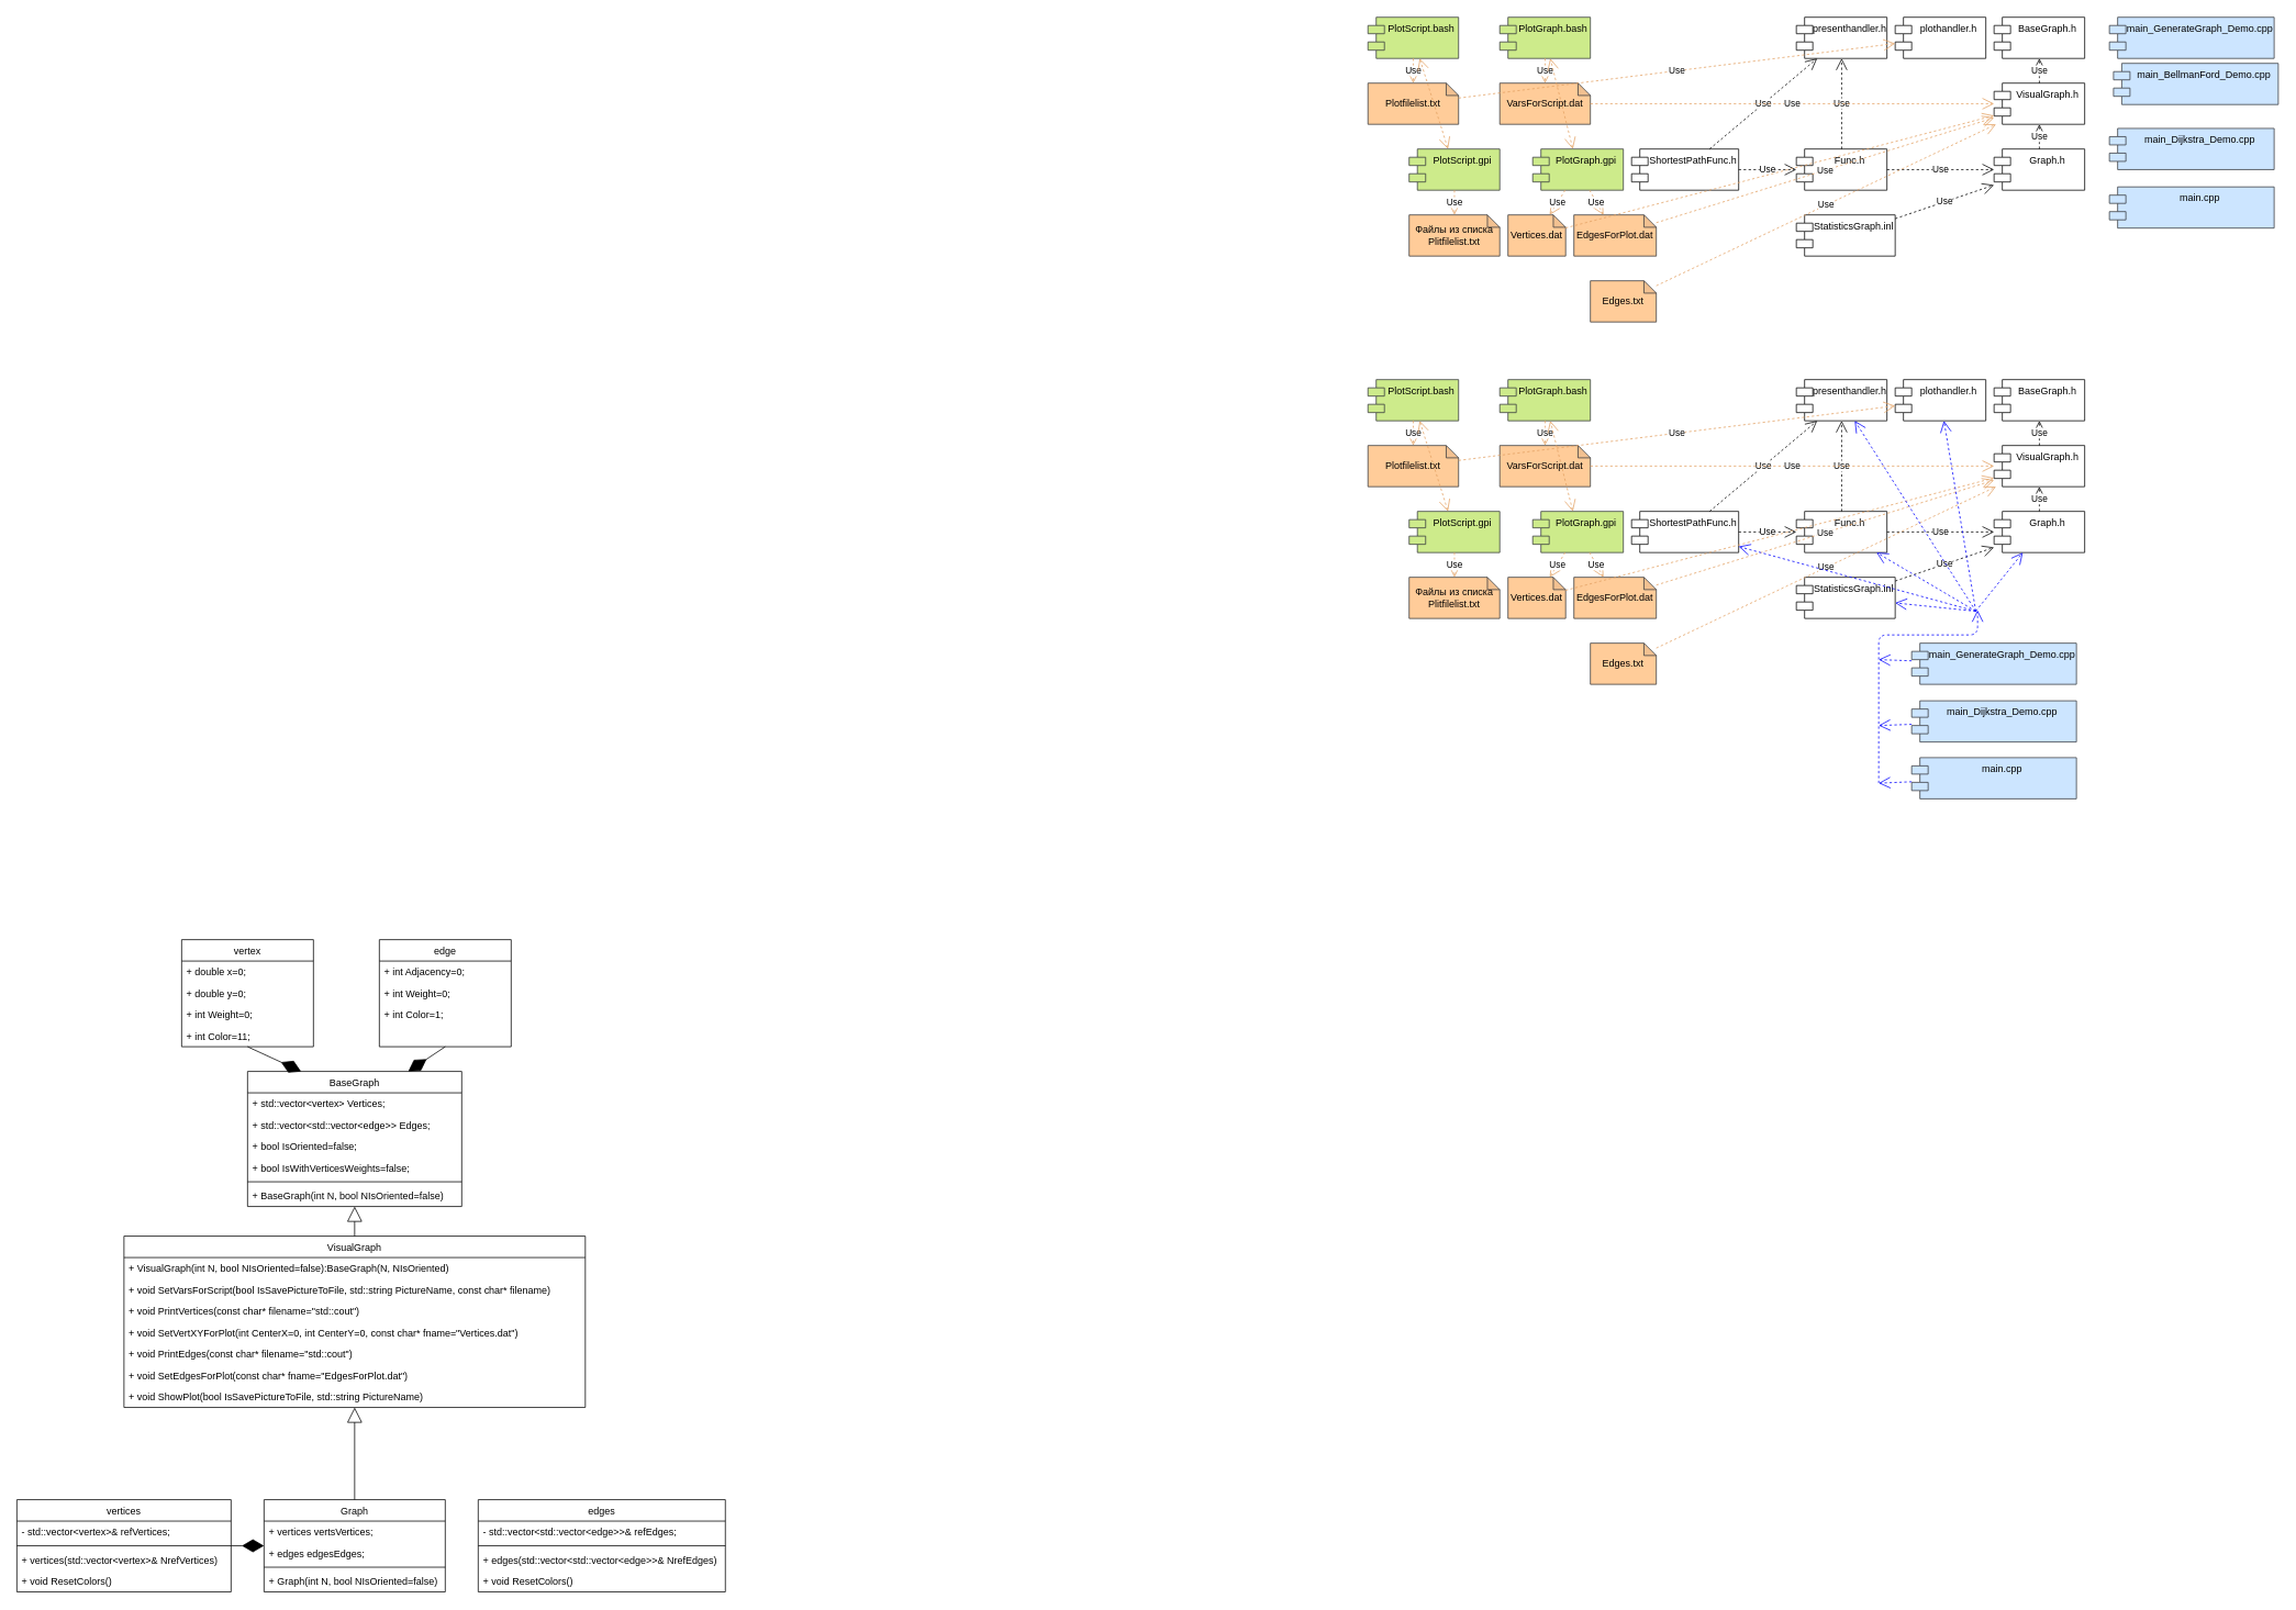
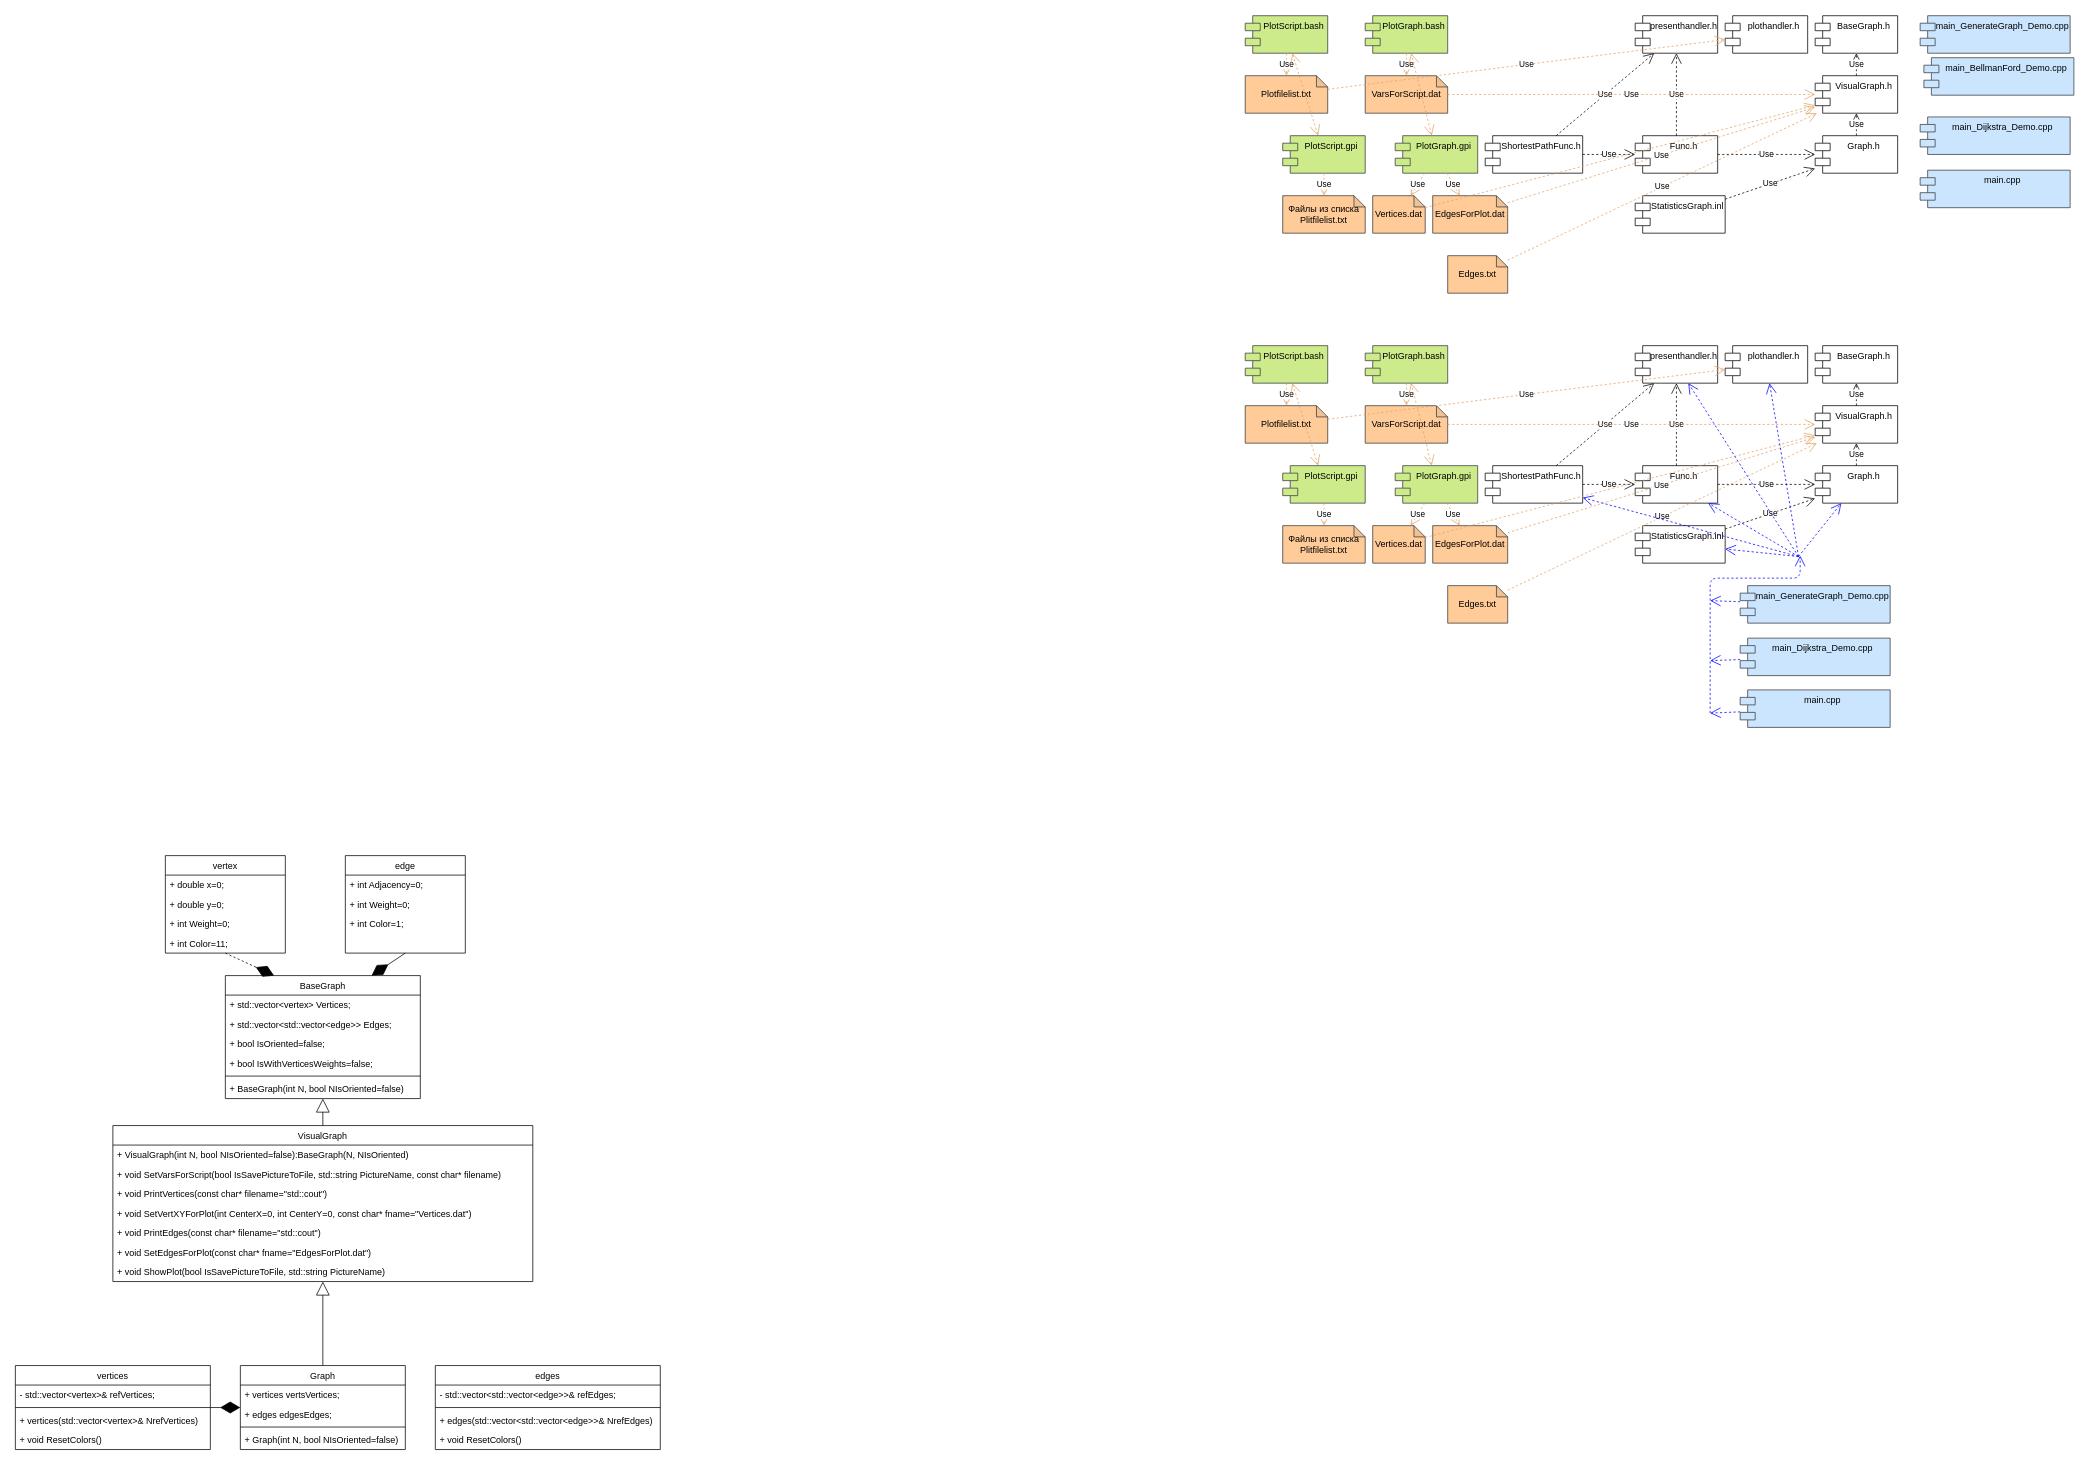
- <mxCell id="18" value="" style="endArrow=diamondThin;endFill=1;endSize=24;html=1;entryX=0.25;entryY=0;entryDx=0;entryDy=0;exitX=0.5;exitY=1;exitDx=0;exitDy=0;" parent="1" source="2" target="11" edge="1"><mxGeometry width="160" relative="1" as="geometry"><mxPoint x="330" y="1240" as="sourcePoint" /><mxPoint x="620" y="1180" as="targetPoint" /></mxGeometry></mxCell>
+ <mxCell id="18" value="" style="endArrow=diamondThin;endFill=1;endSize=24;html=1;entryX=0.25;entryY=0;entryDx=0;entryDy=0;exitX=0.5;exitY=1;exitDx=0;exitDy=0;dashed=1;" parent="1" source="2" target="11" edge="1"><mxGeometry width="160" relative="1" as="geometry"><mxPoint x="330" y="1240" as="sourcePoint" /><mxPoint x="620" y="1180" as="targetPoint" /></mxGeometry></mxCell>
